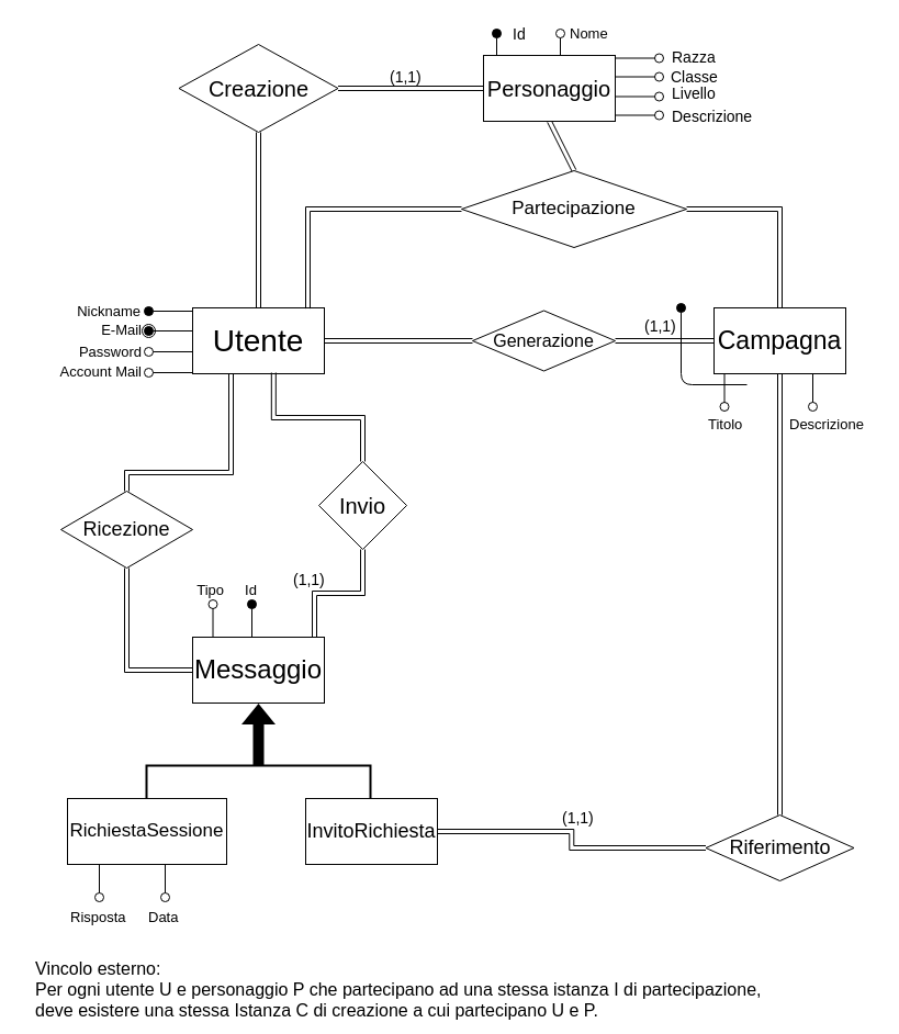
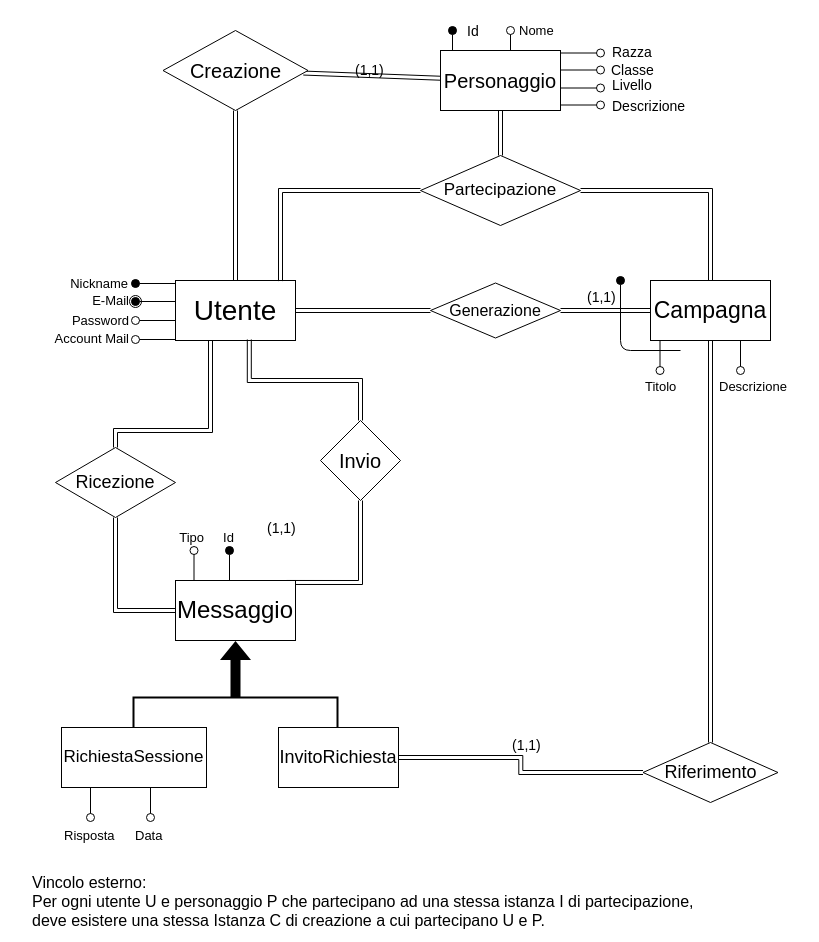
- <mxCell id="17" value="&lt;font style=&quot;font-size: 20px&quot;&gt;Creazione&lt;/font&gt;" style="rhombus;whiteSpace=wrap;html=1;" parent="1" vertex="1"><mxGeometry x="162.5" y="40" width="145" height="80" as="geometry" /></mxCell>
+ <mxCell id="17" value="&lt;font style=&quot;font-size: 20px&quot;&gt;Creazione&lt;/font&gt;" style="rhombus;whiteSpace=wrap;html=1;" parent="1" vertex="1"><mxGeometry x="162.5" y="30" width="145" height="80" as="geometry" /></mxCell>
- <mxCell id="20" value="&lt;font style=&quot;font-size: 17px&quot;&gt;Partecipazione&lt;/font&gt;" style="rhombus;whiteSpace=wrap;html=1;" parent="1" vertex="1"><mxGeometry x="420" y="155" width="205" height="70" as="geometry" /></mxCell>
+ <mxCell id="20" value="&lt;font style=&quot;font-size: 17px&quot;&gt;Partecipazione&lt;/font&gt;" style="rhombus;whiteSpace=wrap;html=1;" parent="1" vertex="1"><mxGeometry x="420" y="155" width="160" height="70" as="geometry" /></mxCell>
- <mxCell id="14" value="&lt;font style=&quot;font-size: 20px&quot;&gt;Invio&lt;/font&gt;" style="rhombus;whiteSpace=wrap;html=1;" parent="1" vertex="1"><mxGeometry x="290" y="420" width="80" height="80" as="geometry" /></mxCell>
+ <mxCell id="14" value="&lt;font style=&quot;font-size: 20px&quot;&gt;Invio&lt;/font&gt;" style="rhombus;whiteSpace=wrap;html=1;" parent="1" vertex="1"><mxGeometry x="320" y="420" width="80" height="80" as="geometry" /></mxCell>
